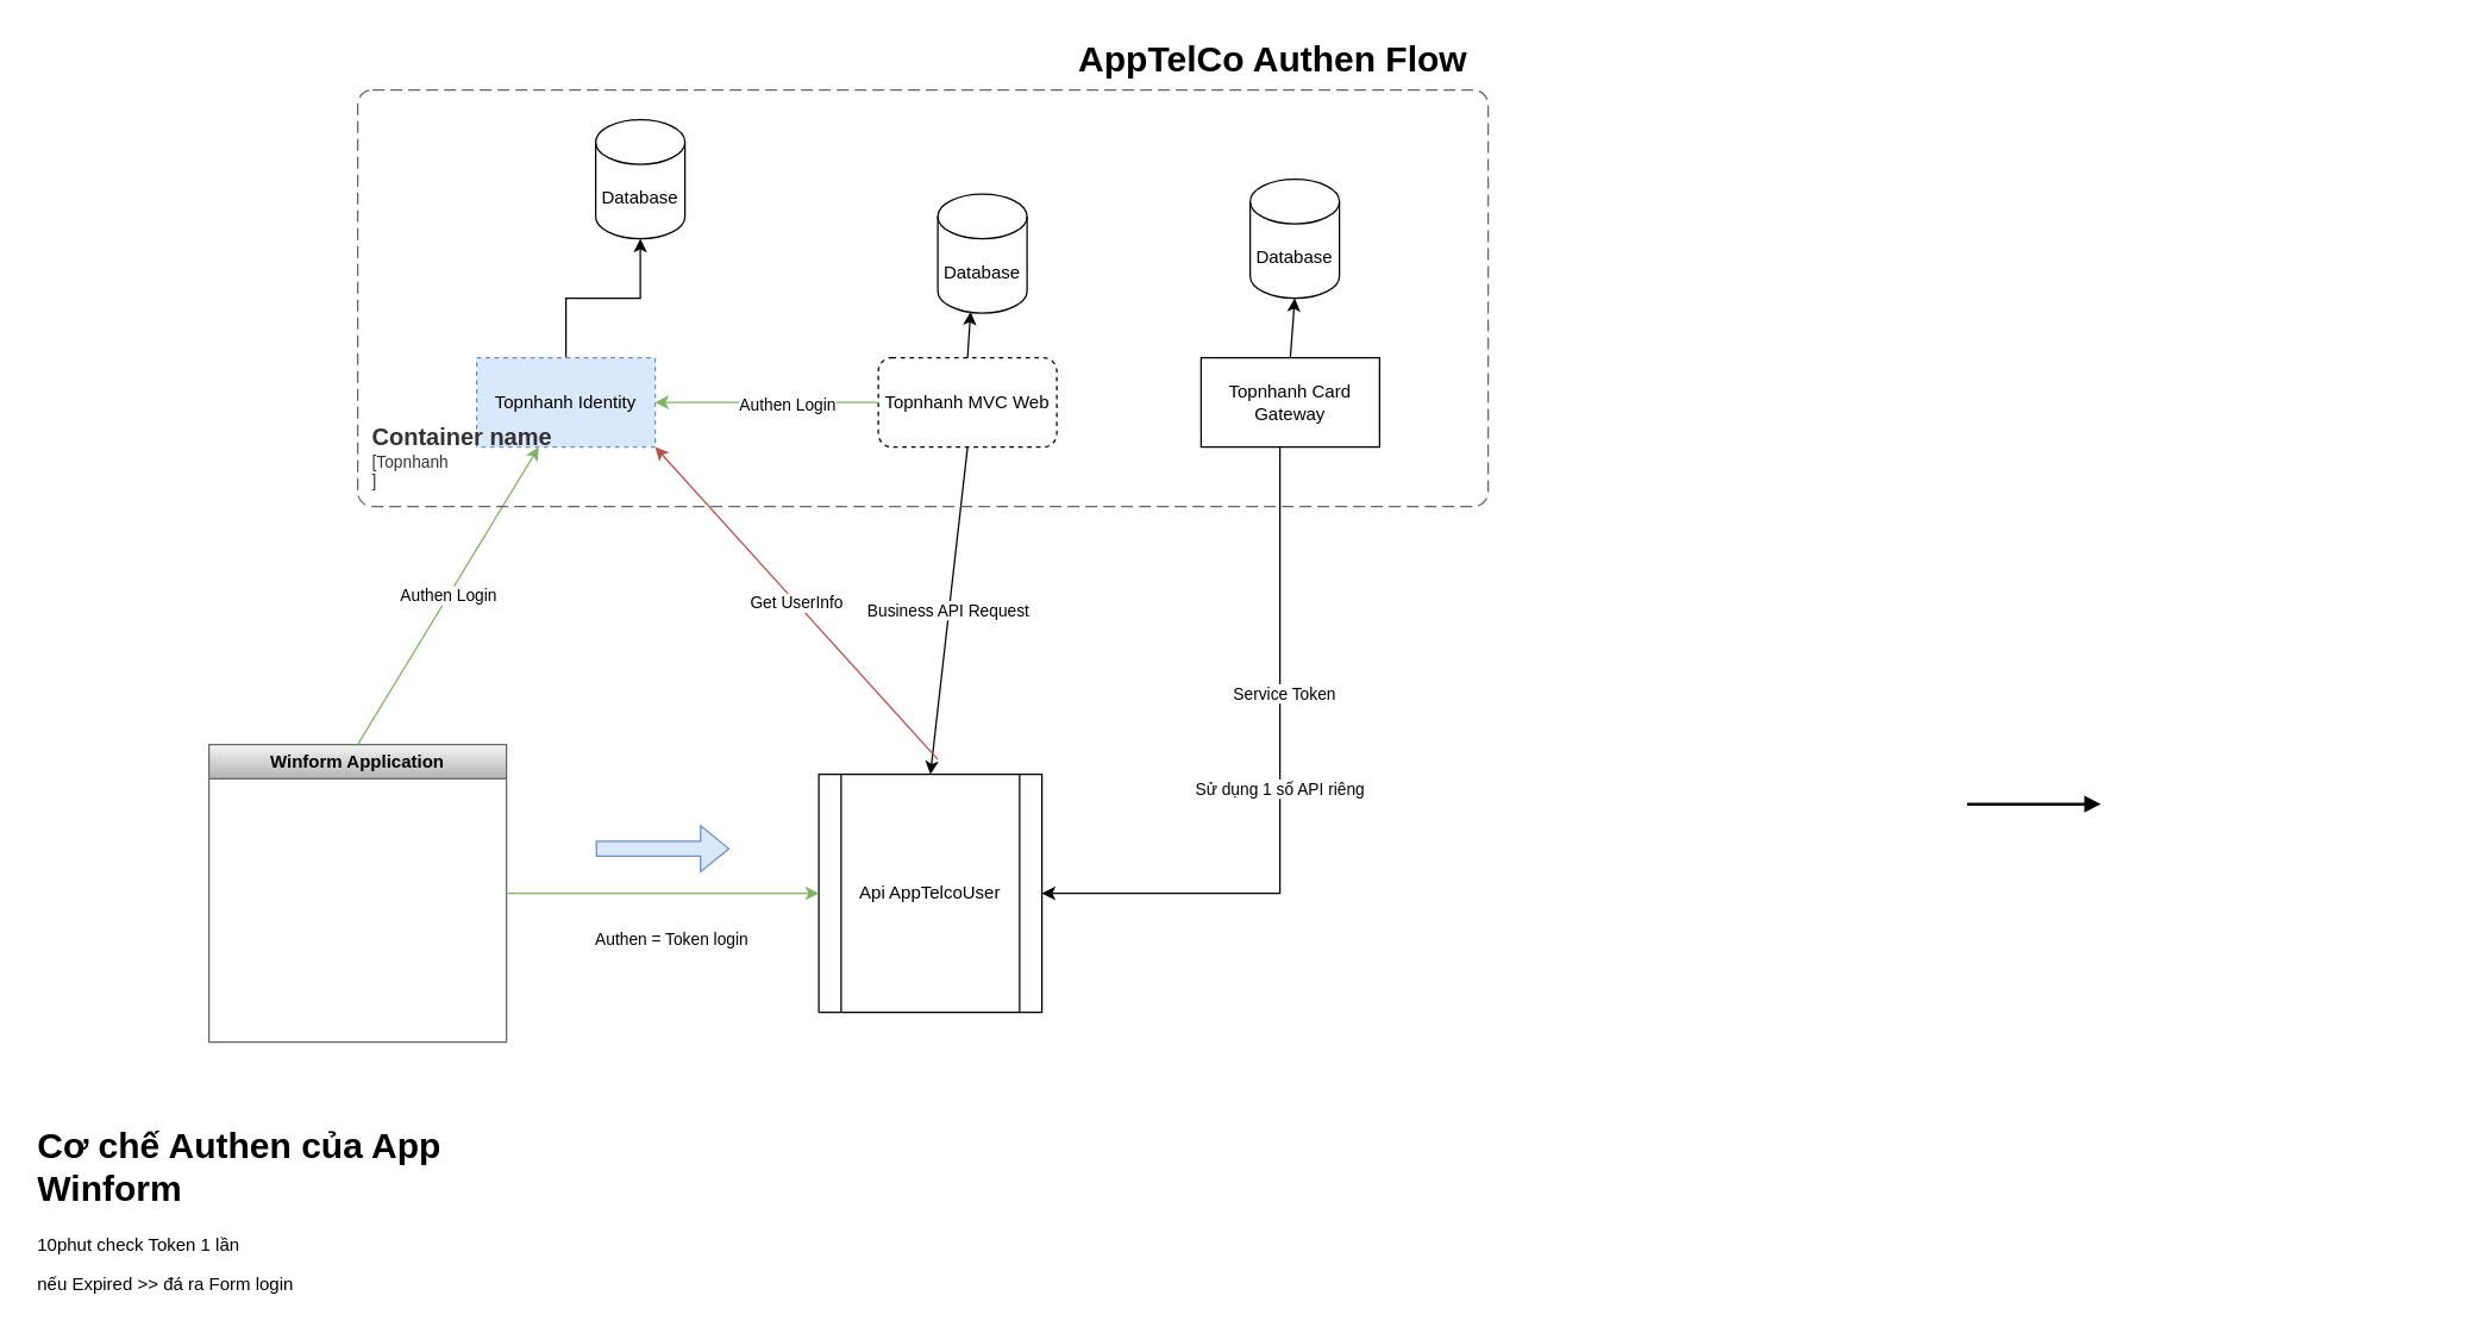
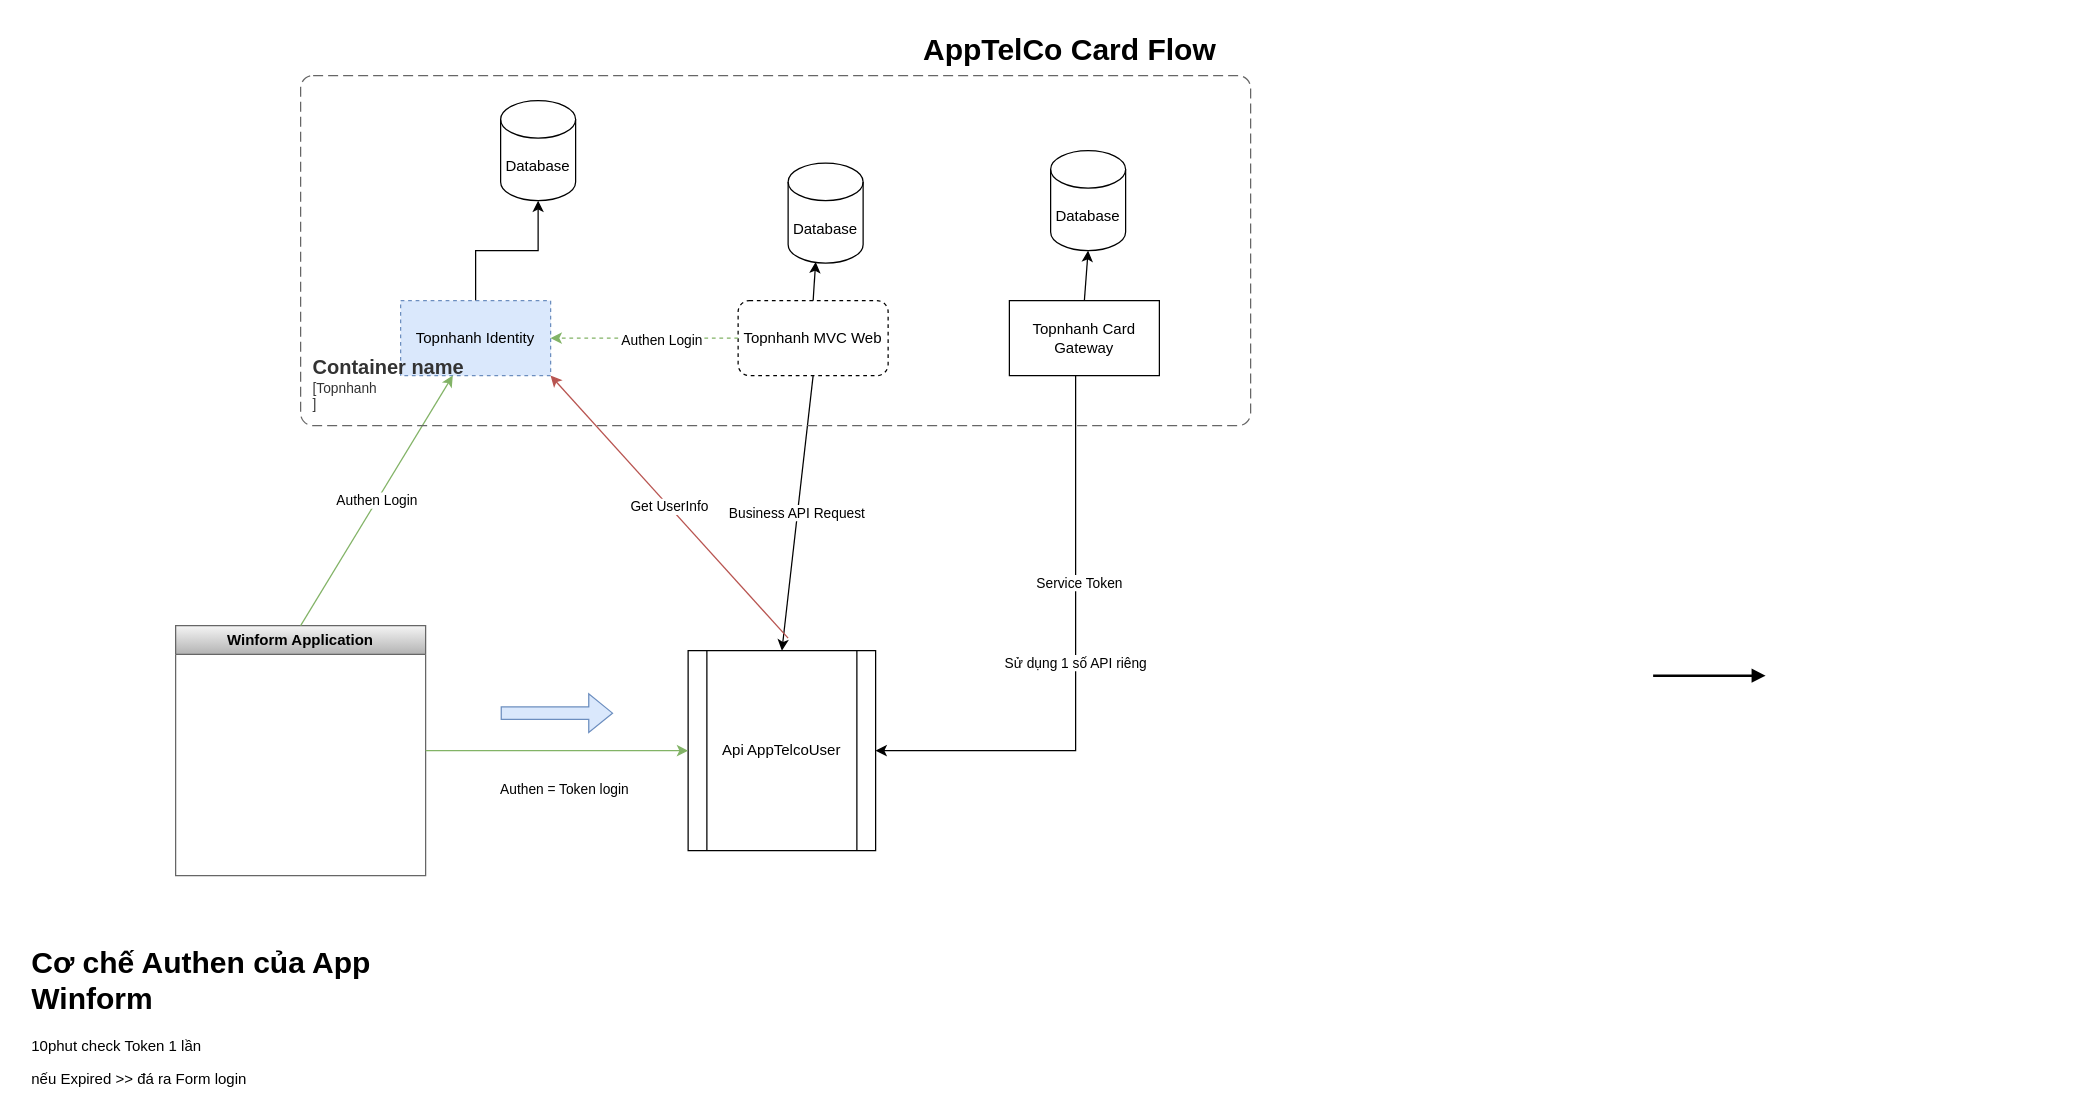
- <mxCell id="3" value="AppTelCo Authen Flow" style="text;strokeColor=none;fillColor=none;html=1;fontSize=24;fontStyle=1;verticalAlign=middle;align=center;" parent="1" vertex="1"><mxGeometry x="60" y="20" width="1590" height="40" as="geometry" /></mxCell>
+ <mxCell id="3" value="AppTelCo Card Flow" style="text;strokeColor=none;fillColor=none;html=1;fontSize=24;fontStyle=1;verticalAlign=middle;align=center;" parent="1" vertex="1"><mxGeometry x="60" y="20" width="1590" height="40" as="geometry" /></mxCell>
- <mxCell id="15" value="" style="endArrow=classic;html=1;rounded=1;exitX=0;exitY=0.5;exitDx=0;exitDy=0;fillColor=#d5e8d4;gradientColor=#97d077;strokeColor=#82b366;" parent="1" source="12" target="5" edge="1"><mxGeometry width="50" height="50" relative="1" as="geometry"><mxPoint x="440" y="700" as="sourcePoint" /><mxPoint x="490" y="650" as="targetPoint" /></mxGeometry></mxCell>
+ <mxCell id="15" value="" style="endArrow=classic;html=1;rounded=1;exitX=0;exitY=0.5;exitDx=0;exitDy=0;fillColor=#d5e8d4;gradientColor=#97d077;strokeColor=#82b366;dashed=1;" parent="1" source="12" target="5" edge="1"><mxGeometry width="50" height="50" relative="1" as="geometry"><mxPoint x="440" y="700" as="sourcePoint" /><mxPoint x="490" y="650" as="targetPoint" /></mxGeometry></mxCell>
